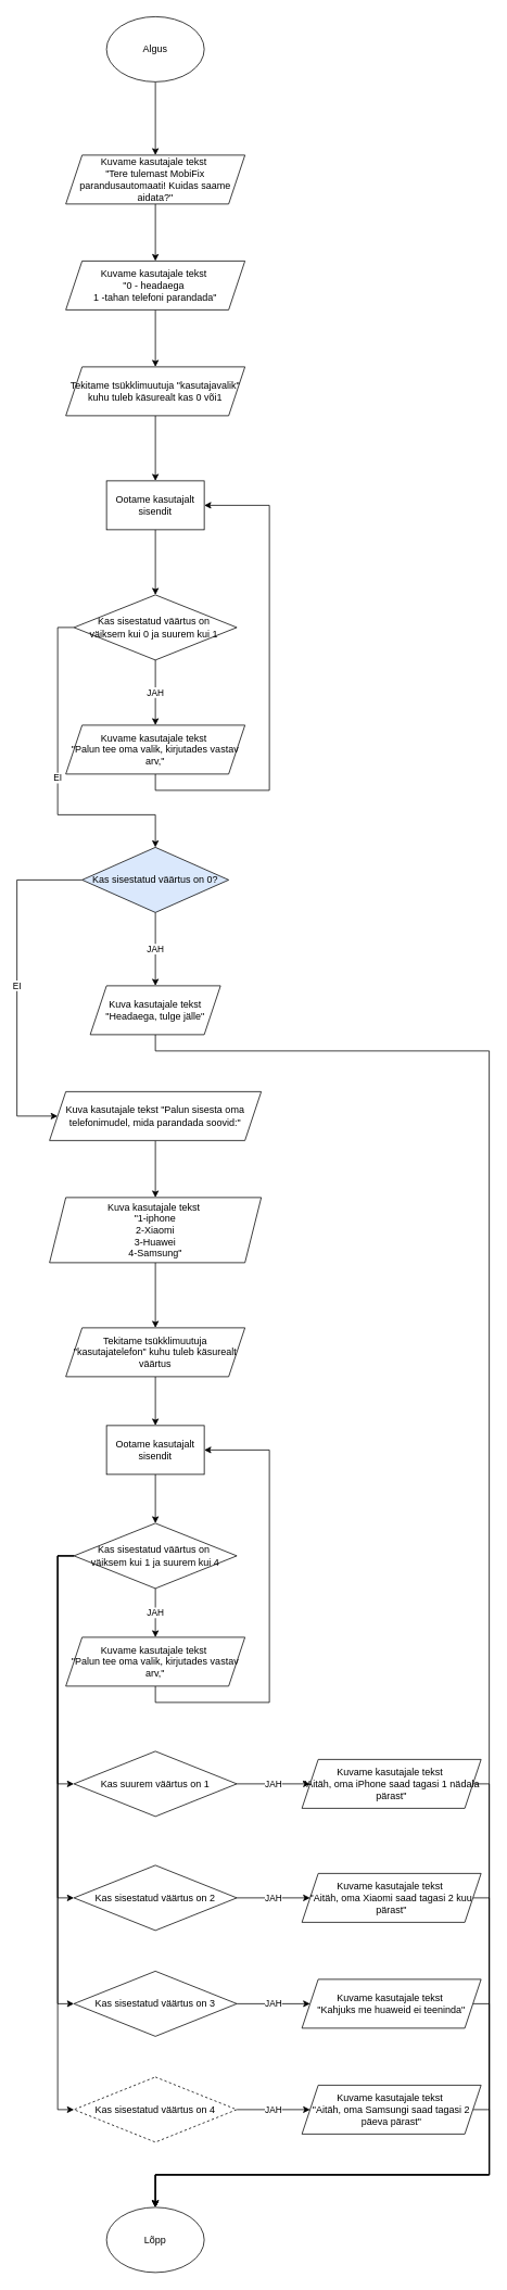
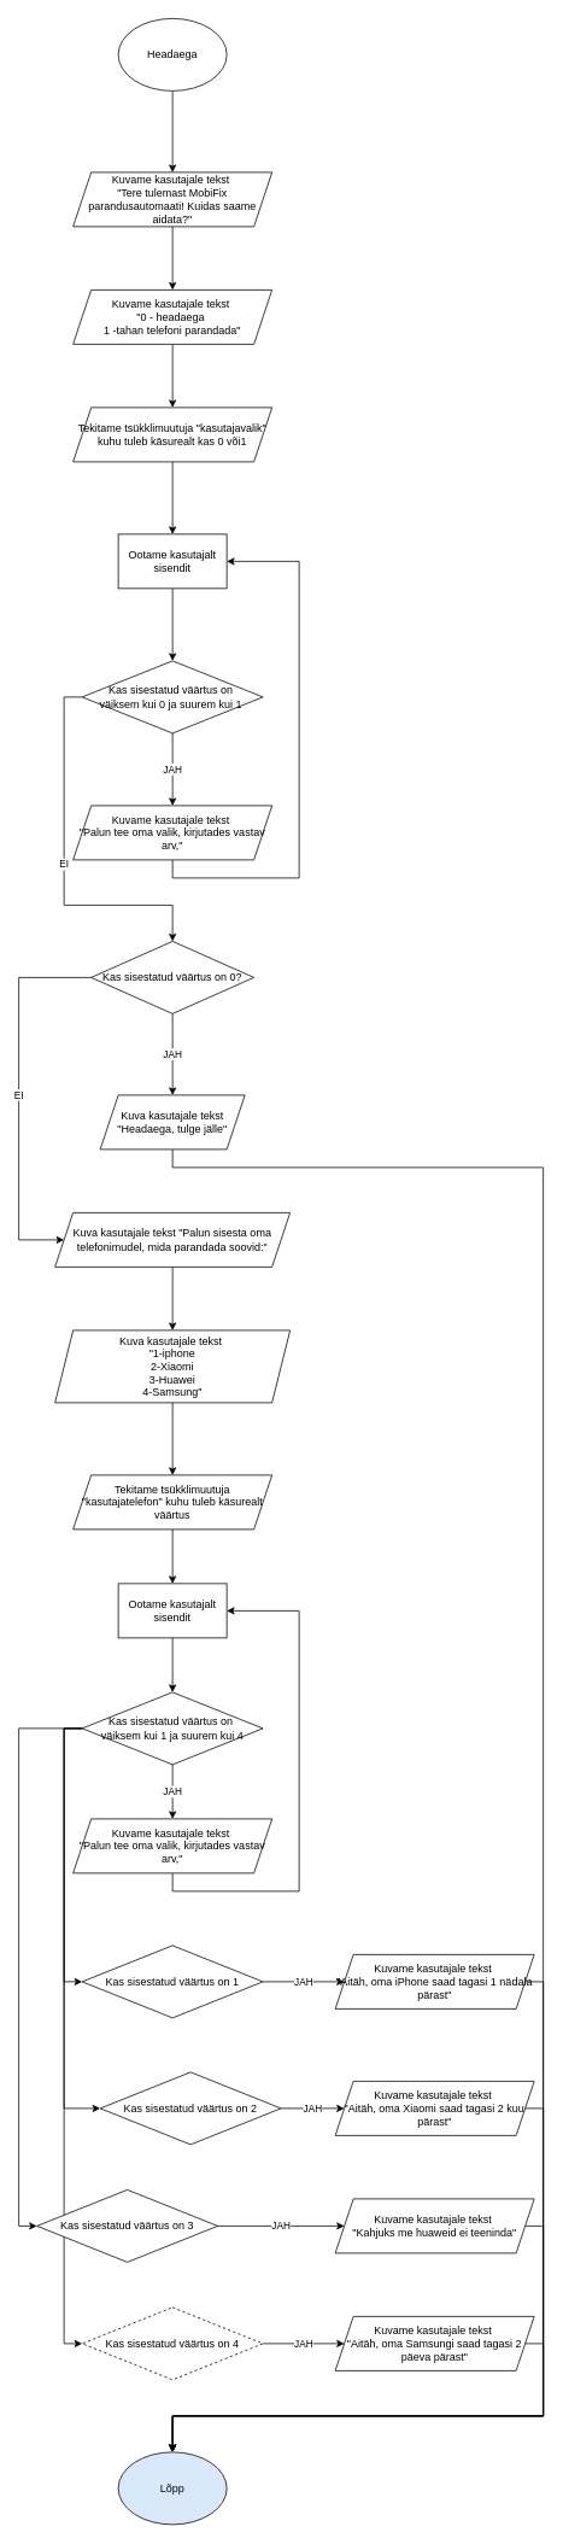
- <mxCell id="3" value="Algus" style="ellipse;whiteSpace=wrap;html=1;" vertex="1" parent="1"><mxGeometry x="130" y="20" width="120" height="80" as="geometry" /></mxCell>
+ <mxCell id="3" value="Headaega" style="ellipse;whiteSpace=wrap;html=1;" vertex="1" parent="1"><mxGeometry x="130" y="20" width="120" height="80" as="geometry" /></mxCell>
- <mxCell id="19" value="Kas sisestatud väärtus on 0?" style="rhombus;whiteSpace=wrap;html=1;fillColor=#dae8fc;" vertex="1" parent="1"><mxGeometry x="100" y="1040" width="180" height="80" as="geometry" /></mxCell>
+ <mxCell id="19" value="Kas sisestatud väärtus on 0?" style="rhombus;whiteSpace=wrap;html=1;" vertex="1" parent="1"><mxGeometry x="100" y="1040" width="180" height="80" as="geometry" /></mxCell>
- <mxCell id="39" value="Kas suurem väärtus on&lt;span style=&quot;background-color: transparent; color: light-dark(rgb(0, 0, 0), rgb(255, 255, 255));&quot;&gt;&amp;nbsp;1&lt;/span&gt;" style="rhombus;whiteSpace=wrap;html=1;" vertex="1" parent="1"><mxGeometry x="90" y="2150" width="200" height="80" as="geometry" /></mxCell>
+ <mxCell id="39" value="Kas sisestatud väärtus on&lt;span style=&quot;background-color: transparent; color: light-dark(rgb(0, 0, 0), rgb(255, 255, 255));&quot;&gt;&amp;nbsp;1&lt;/span&gt;" style="rhombus;whiteSpace=wrap;html=1;" vertex="1" parent="1"><mxGeometry x="90" y="2150" width="200" height="80" as="geometry" /></mxCell>
- <mxCell id="43" value="Kas sisestatud väärtus on&lt;span style=&quot;background-color: transparent; color: light-dark(rgb(0, 0, 0), rgb(255, 255, 255));&quot;&gt;&amp;nbsp;2&lt;/span&gt;" style="rhombus;whiteSpace=wrap;html=1;" vertex="1" parent="1"><mxGeometry x="90" y="2290" width="200" height="80" as="geometry" /></mxCell>
+ <mxCell id="43" value="Kas sisestatud väärtus on&lt;span style=&quot;background-color: transparent; color: light-dark(rgb(0, 0, 0), rgb(255, 255, 255));&quot;&gt;&amp;nbsp;2&lt;/span&gt;" style="rhombus;whiteSpace=wrap;html=1;" vertex="1" parent="1"><mxGeometry x="110" y="2290" width="200" height="80" as="geometry" /></mxCell>
- <mxCell id="47" value="Kas sisestatud väärtus on&lt;span style=&quot;background-color: transparent; color: light-dark(rgb(0, 0, 0), rgb(255, 255, 255));&quot;&gt;&amp;nbsp;3&lt;/span&gt;" style="rhombus;whiteSpace=wrap;html=1;" vertex="1" parent="1"><mxGeometry x="90" y="2420" width="200" height="80" as="geometry" /></mxCell>
+ <mxCell id="47" value="Kas sisestatud väärtus on&lt;span style=&quot;background-color: transparent; color: light-dark(rgb(0, 0, 0), rgb(255, 255, 255));&quot;&gt;&amp;nbsp;3&lt;/span&gt;" style="rhombus;whiteSpace=wrap;html=1;" vertex="1" parent="1"><mxGeometry x="40" y="2420" width="200" height="80" as="geometry" /></mxCell>
- <mxCell id="54" value="Lõpp" style="ellipse;whiteSpace=wrap;html=1;" vertex="1" parent="1"><mxGeometry x="130" y="2710" width="120" height="80" as="geometry" /></mxCell>
+ <mxCell id="54" value="Lõpp" style="ellipse;whiteSpace=wrap;html=1;fillColor=#dae8fc;" vertex="1" parent="1"><mxGeometry x="130" y="2710" width="120" height="80" as="geometry" /></mxCell>
